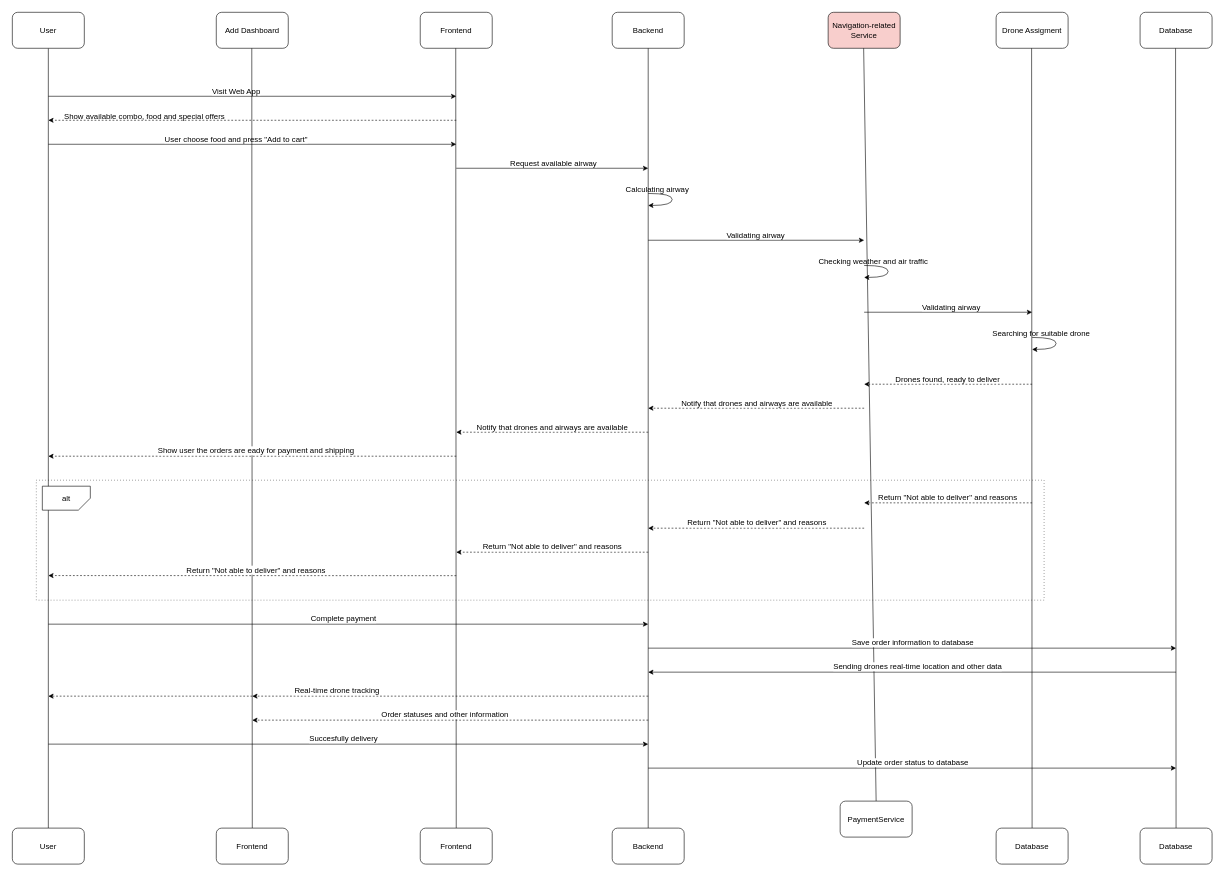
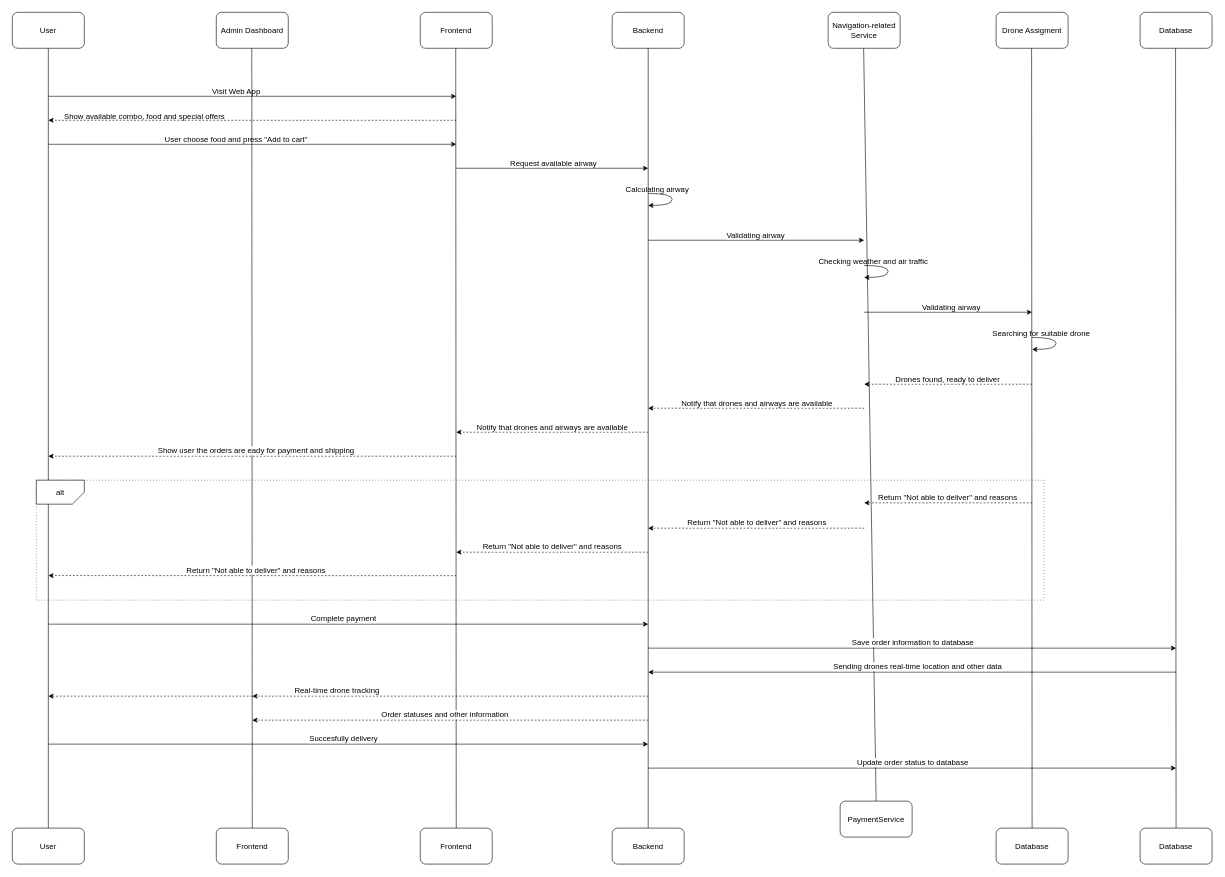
- <mxCell id="37" value="Add Dashboard" style="rounded=1;whiteSpace=wrap;html=1;movable=1;resizable=1;rotatable=1;deletable=1;editable=1;locked=0;connectable=1;fontSize=13;" vertex="1" parent="1"><mxGeometry x="360" y="20" width="120" height="60" as="geometry" /></mxCell>
+ <mxCell id="37" value="Admin Dashboard" style="rounded=1;whiteSpace=wrap;html=1;movable=1;resizable=1;rotatable=1;deletable=1;editable=1;locked=0;connectable=1;fontSize=13;" vertex="1" parent="1"><mxGeometry x="360" y="20" width="120" height="60" as="geometry" /></mxCell>
- <mxCell id="11" value="Navigation-related Service" style="rounded=1;whiteSpace=wrap;html=1;movable=1;resizable=1;rotatable=1;deletable=1;editable=1;locked=0;connectable=1;fontSize=13;fillColor=#f8cecc;" vertex="1" parent="1"><mxGeometry x="1380" y="20" width="120" height="60" as="geometry" /></mxCell>
+ <mxCell id="11" value="Navigation-related Service" style="rounded=1;whiteSpace=wrap;html=1;movable=1;resizable=1;rotatable=1;deletable=1;editable=1;locked=0;connectable=1;fontSize=13;" vertex="1" parent="1"><mxGeometry x="1380" y="20" width="120" height="60" as="geometry" /></mxCell>
- <mxCell id="26" value="alt" style="shape=card;whiteSpace=wrap;html=1;direction=south;flipV=1;fillColor=default;size=20;fontSize=13;" vertex="1" parent="1"><mxGeometry x="70" y="810" width="80" height="40" as="geometry" /></mxCell>
+ <mxCell id="26" value="alt" style="shape=card;whiteSpace=wrap;html=1;direction=south;flipV=1;fillColor=default;size=20;fontSize=13;" vertex="1" parent="1"><mxGeometry x="60" y="800" width="80" height="40" as="geometry" /></mxCell>
